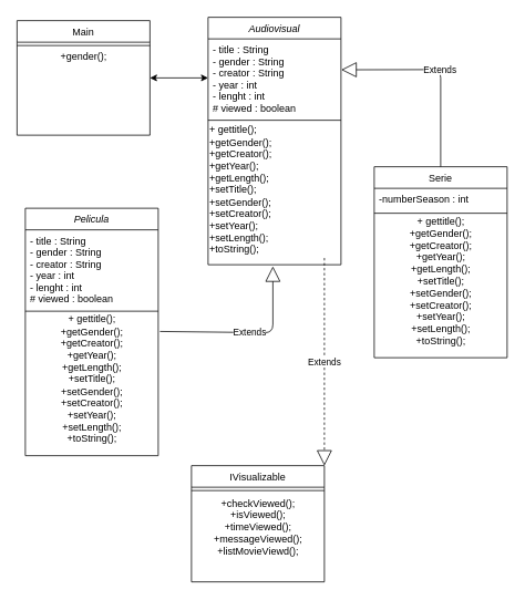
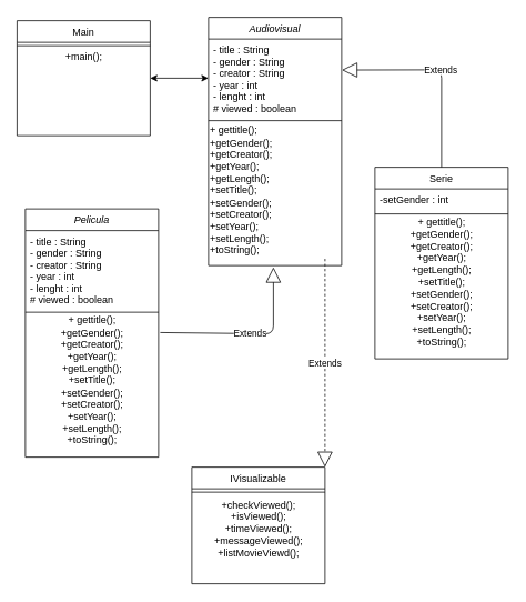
- <mxCell id="9" value="+gender();" style="text;html=1;align=center;verticalAlign=middle;resizable=0;points=[];autosize=1;" parent="7" vertex="1"><mxGeometry y="34" width="160" height="20" as="geometry" /></mxCell>
+ <mxCell id="9" value="+main();" style="text;html=1;align=center;verticalAlign=middle;resizable=0;points=[];autosize=1;" parent="7" vertex="1"><mxGeometry y="34" width="160" height="20" as="geometry" /></mxCell>
- <mxCell id="11" value="-numberSeason : int" style="text;align=left;verticalAlign=top;spacingLeft=4;spacingRight=4;overflow=hidden;rotatable=0;points=[[0,0.5],[1,0.5]];portConstraint=eastwest;" parent="10" vertex="1"><mxGeometry y="26" width="160" height="26" as="geometry" /></mxCell>
+ <mxCell id="11" value="-setGender : int" style="text;align=left;verticalAlign=top;spacingLeft=4;spacingRight=4;overflow=hidden;rotatable=0;points=[[0,0.5],[1,0.5]];portConstraint=eastwest;" parent="10" vertex="1"><mxGeometry y="26" width="160" height="26" as="geometry" /></mxCell>
